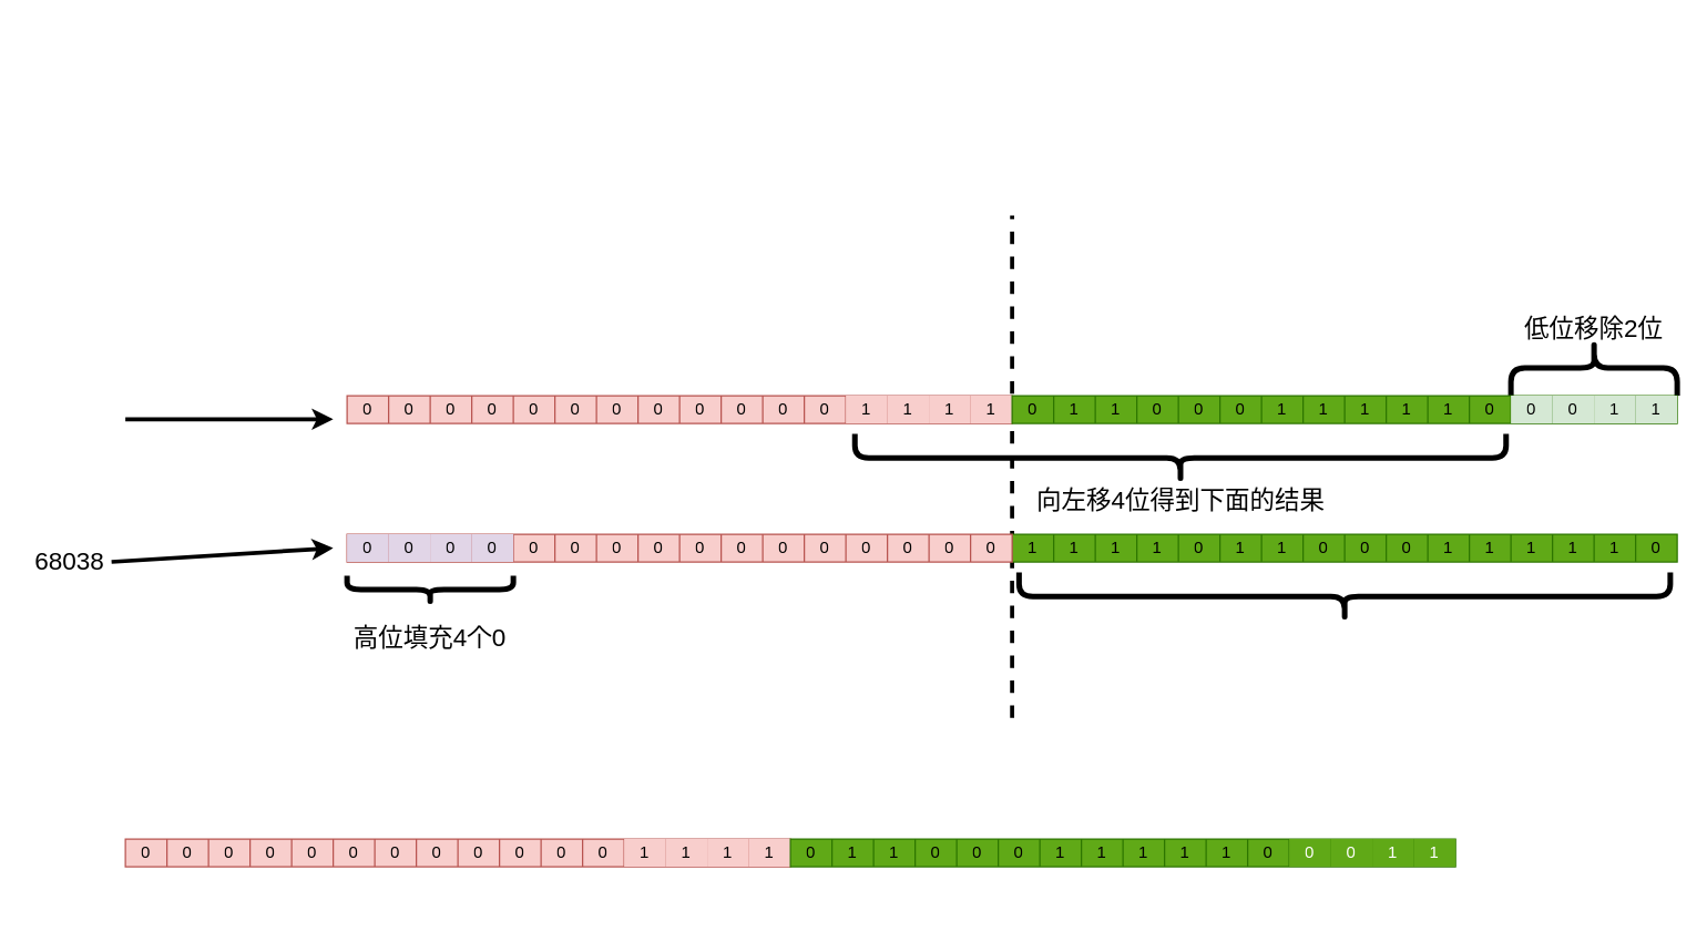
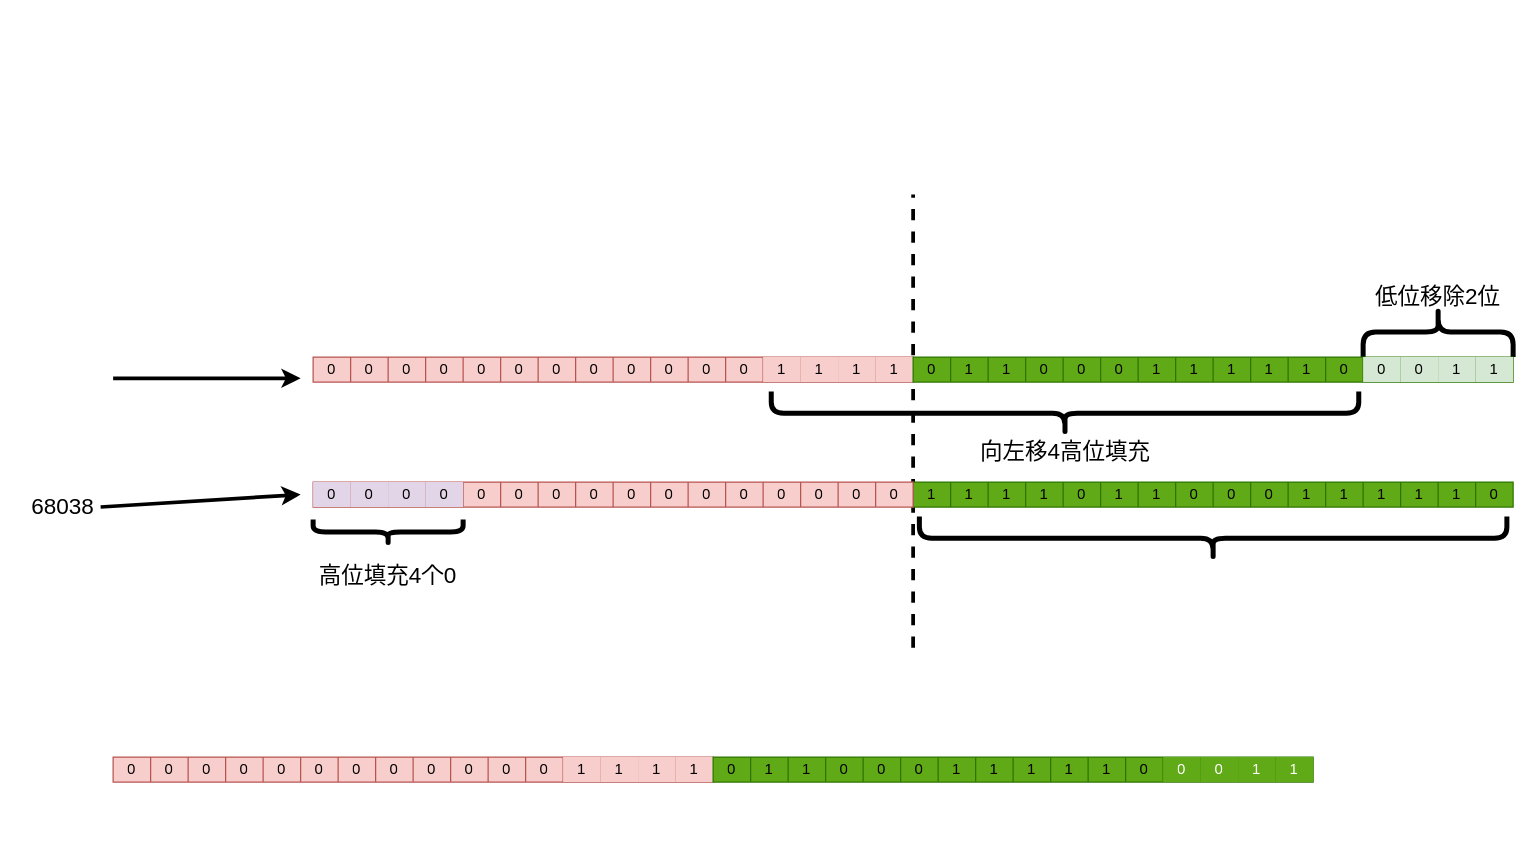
- <mxCell id="8" value="&lt;font style=&quot;font-size: 18px&quot;&gt;向左移4位得到下面的结果&lt;/font&gt;" style="text;html=1;strokeColor=none;fillColor=none;align=center;verticalAlign=middle;whiteSpace=wrap;rounded=0;fontSize=7;" vertex="1" parent="1"><mxGeometry x="739.75" y="346.38" width="223.5" height="28.62" as="geometry" /></mxCell>
+ <mxCell id="8" value="&lt;font style=&quot;font-size: 18px&quot;&gt;向左移4高位填充&lt;/font&gt;" style="text;html=1;strokeColor=none;fillColor=none;align=center;verticalAlign=middle;whiteSpace=wrap;rounded=0;fontSize=7;" vertex="1" parent="1"><mxGeometry x="739.75" y="346.38" width="223.5" height="28.62" as="geometry" /></mxCell>
